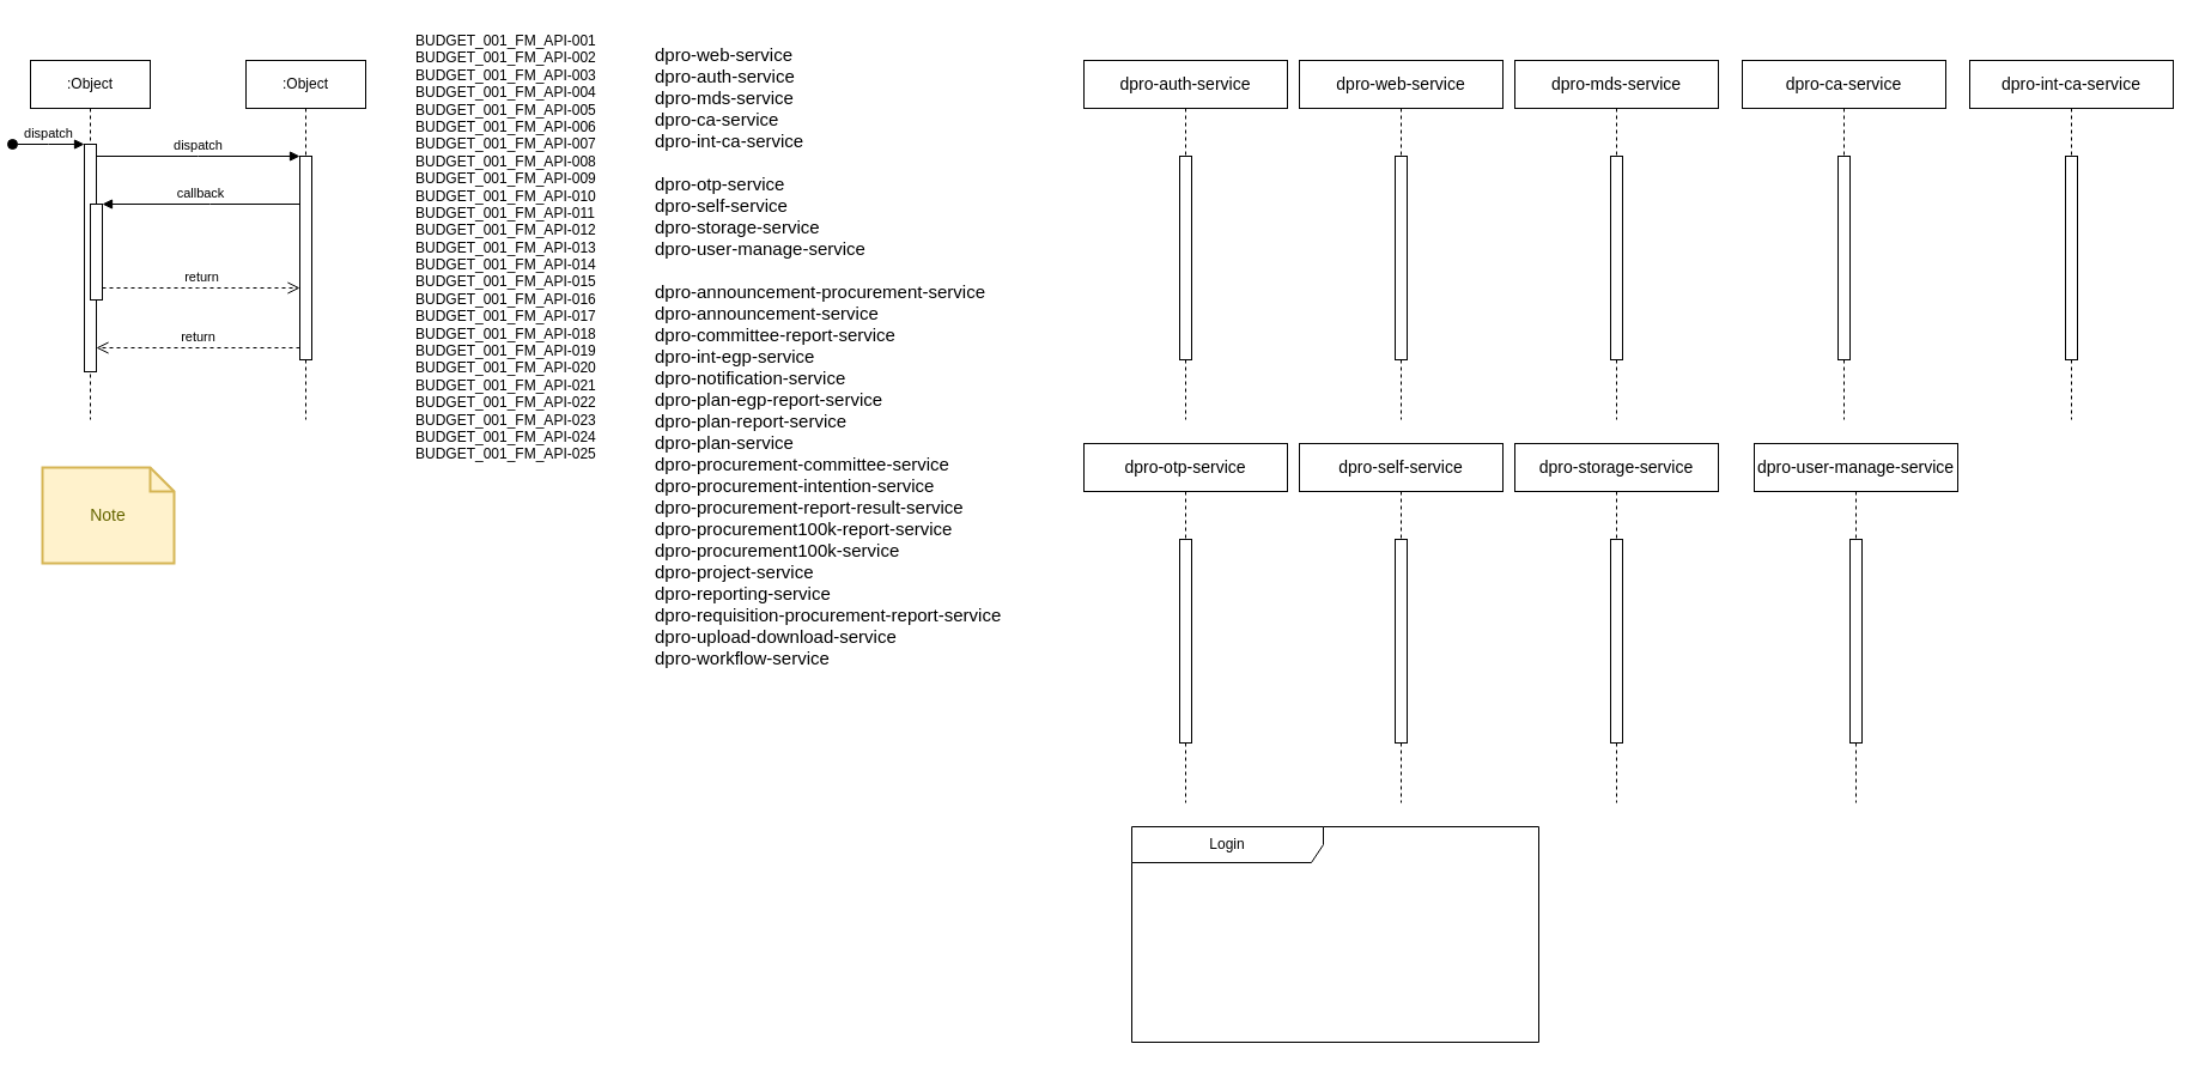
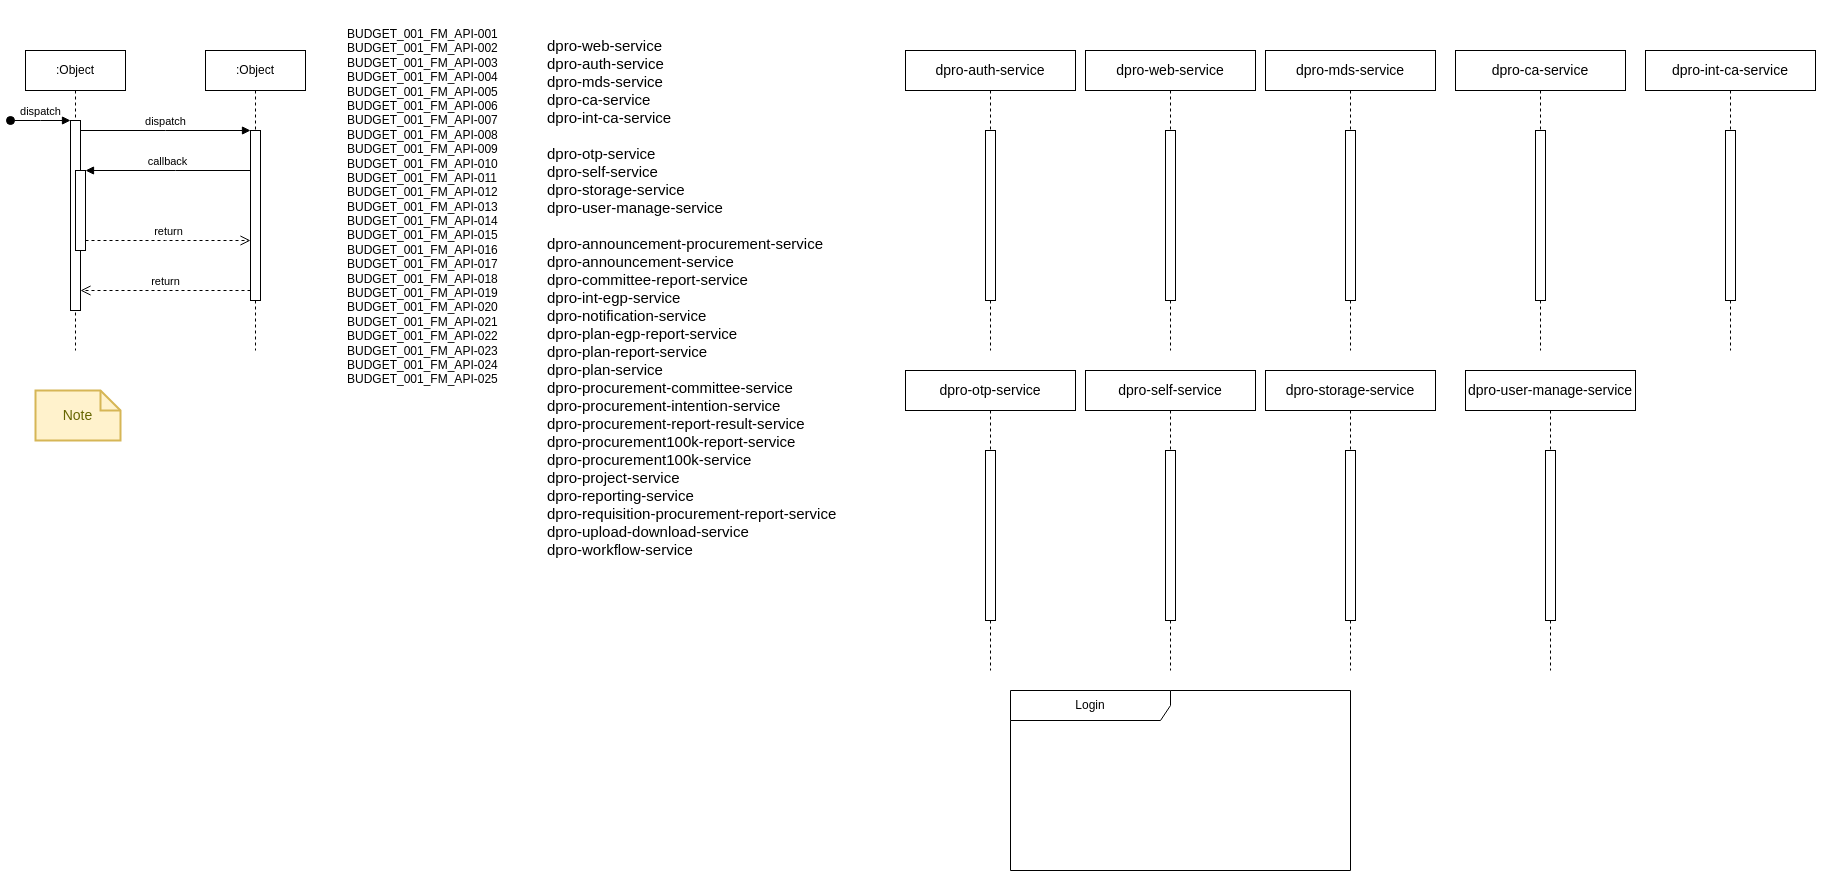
- <mxCell id="13" value="Note" style="shape=note;strokeWidth=2;fontSize=14;size=20;whiteSpace=wrap;html=1;fillColor=#fff2cc;strokeColor=#d6b656;fontColor=#666600;" parent="1" vertex="1"><mxGeometry x="30" y="390" width="110.0" height="80" as="geometry" /></mxCell>
+ <mxCell id="13" value="Note" style="shape=note;strokeWidth=2;fontSize=14;size=20;whiteSpace=wrap;html=1;fillColor=#fff2cc;strokeColor=#d6b656;fontColor=#666600;" parent="1" vertex="1"><mxGeometry x="30" y="390" width="85" height="50" as="geometry" /></mxCell>
- <mxCell id="33" value="Login" style="shape=umlFrame;whiteSpace=wrap;html=1;pointerEvents=0;recursiveResize=0;container=1;collapsible=0;width=160;fontStyle=0" vertex="1" parent="1"><mxGeometry x="940" y="690" width="340" height="180" as="geometry" /></mxCell>
+ <mxCell id="33" value="Login" style="shape=umlFrame;whiteSpace=wrap;html=1;pointerEvents=0;recursiveResize=0;container=1;collapsible=0;width=160;fontStyle=0" vertex="1" parent="1"><mxGeometry x="1005" y="690" width="340" height="180" as="geometry" /></mxCell>
